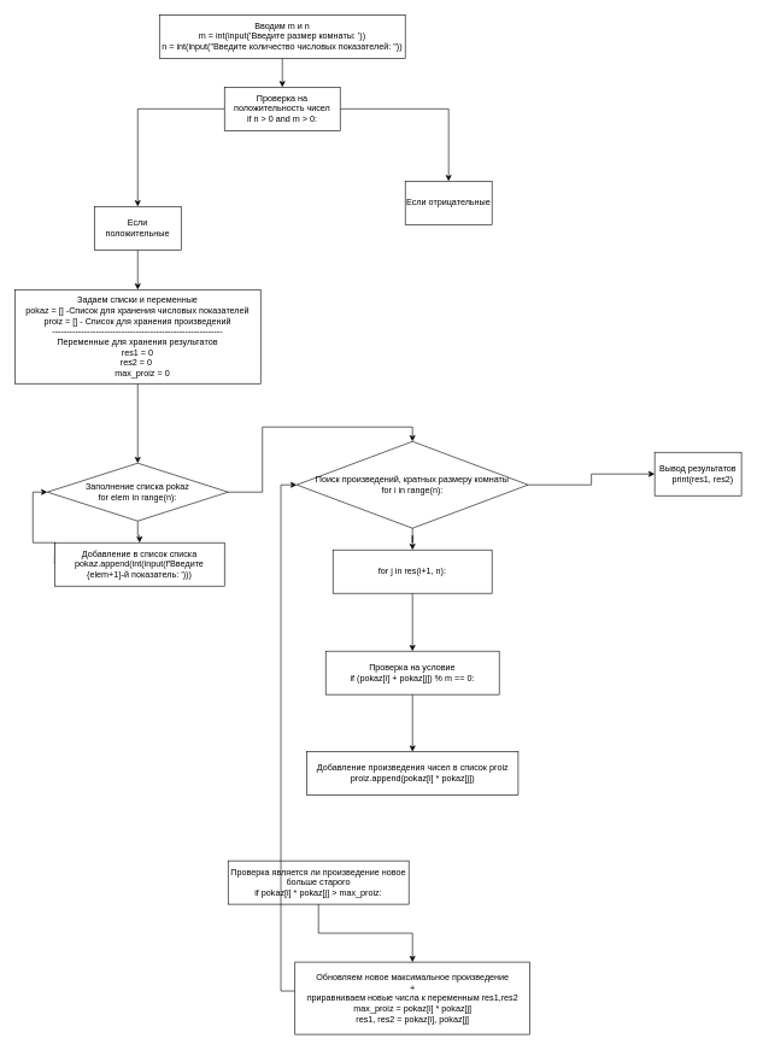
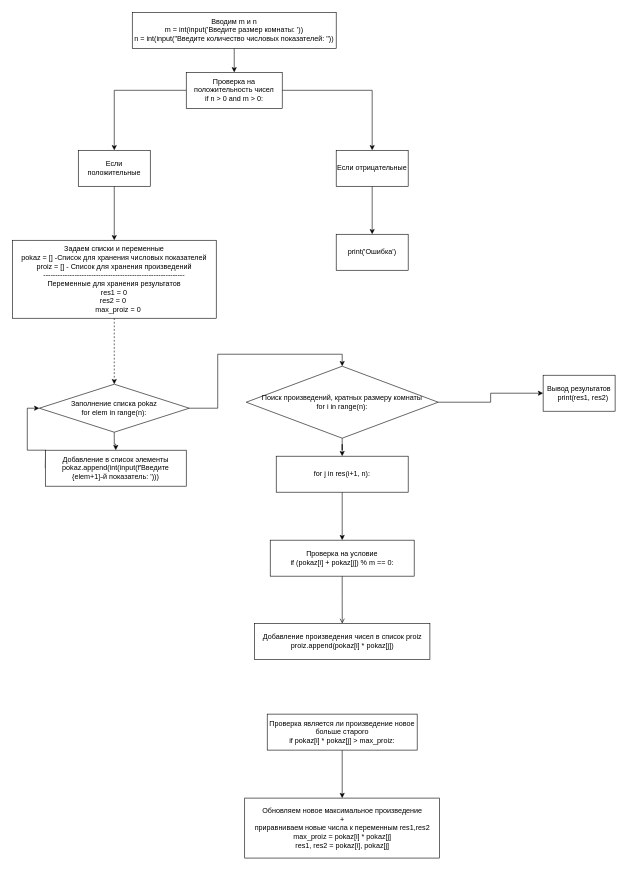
- <mxCell id="5" value="Если положительные" style="whiteSpace=wrap;html=1;rounded=0;" parent="1" vertex="1"><mxGeometry x="130" y="285" width="120" height="60" as="geometry" /></mxCell>
+ <mxCell id="5" value="Если положительные" style="whiteSpace=wrap;html=1;rounded=0;" parent="1" vertex="1"><mxGeometry x="130" y="250" width="120" height="60" as="geometry" /></mxCell>
+ <mxCell id="6" value="" style="edgeStyle=orthogonalEdgeStyle;rounded=0;orthogonalLoop=1;jettySize=auto;html=1;" parent="1" source="7" target="11" edge="1"><mxGeometry relative="1" as="geometry" /></mxCell>
+ <mxCell id="11" value="print('Ошибка')" style="whiteSpace=wrap;html=1;rounded=0;" parent="1" vertex="1"><mxGeometry x="560" y="390" width="120" height="60" as="geometry" /></mxCell>
- <mxCell id="12" value="" style="edgeStyle=orthogonalEdgeStyle;rounded=0;orthogonalLoop=1;jettySize=auto;html=1;" parent="1" source="13" target="16" edge="1"><mxGeometry relative="1" as="geometry" /></mxCell>
+ <mxCell id="12" value="" style="edgeStyle=orthogonalEdgeStyle;rounded=0;orthogonalLoop=1;jettySize=auto;html=1;dashed=1;" parent="1" source="13" target="16" edge="1"><mxGeometry relative="1" as="geometry" /></mxCell>
- <mxCell id="18" value="&lt;div&gt;Добавление в список списка&lt;/div&gt;pokaz.append(int(input(f'Введите {elem+1}-й показатель: ')))" style="whiteSpace=wrap;html=1;rounded=0;" vertex="1" parent="1"><mxGeometry x="75" y="750" width="235" height="60" as="geometry" /></mxCell>
+ <mxCell id="18" value="&lt;div&gt;Добавление в список элементы&lt;/div&gt;pokaz.append(int(input(f'Введите {elem+1}-й показатель: ')))" style="whiteSpace=wrap;html=1;rounded=0;" vertex="1" parent="1"><mxGeometry x="75" y="750" width="235" height="60" as="geometry" /></mxCell>
- <mxCell id="24" value="" style="edgeStyle=orthogonalEdgeStyle;rounded=0;orthogonalLoop=1;jettySize=auto;html=1;" edge="1" parent="1" source="25" target="26"><mxGeometry relative="1" as="geometry" /></mxCell>
+ <mxCell id="24" value="" style="edgeStyle=orthogonalEdgeStyle;rounded=0;orthogonalLoop=1;jettySize=auto;html=1;endArrow=open;" edge="1" parent="1" source="25" target="26"><mxGeometry relative="1" as="geometry" /></mxCell>
- <mxCell id="28" value="&lt;div&gt;Проверка является ли произведение новое больше старого&lt;/div&gt;if pokaz[i] * pokaz[j] &amp;gt; max_proiz:" style="whiteSpace=wrap;html=1;rounded=0;" vertex="1" parent="1"><mxGeometry x="315" y="1190" width="250" height="60" as="geometry" /></mxCell>
+ <mxCell id="28" value="&lt;div&gt;Проверка является ли произведение новое больше старого&lt;/div&gt;if pokaz[i] * pokaz[j] &amp;gt; max_proiz:" style="whiteSpace=wrap;html=1;rounded=0;" vertex="1" parent="1"><mxGeometry x="445" y="1190" width="250" height="60" as="geometry" /></mxCell>
- <mxCell id="29" style="edgeStyle=orthogonalEdgeStyle;rounded=0;orthogonalLoop=1;jettySize=auto;html=1;entryX=0;entryY=0.5;entryDx=0;entryDy=0;" edge="1" parent="1" source="30" target="21"><mxGeometry relative="1" as="geometry"><Array as="points"><mxPoint x="388" y="1370" /><mxPoint x="388" y="670" /></Array></mxGeometry></mxCell>
